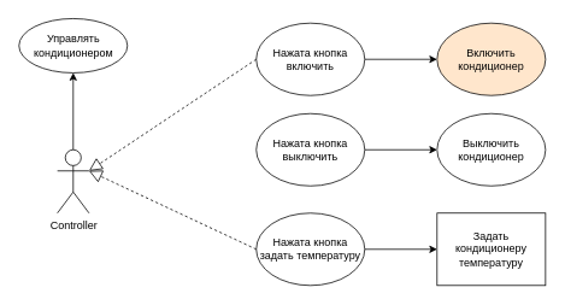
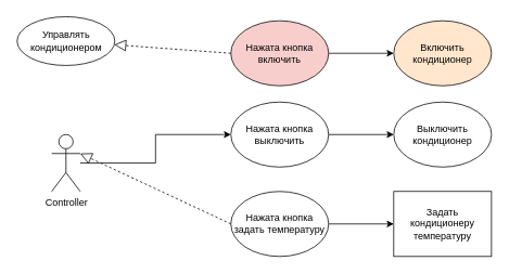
- <mxCell id="6" value="Нажата кнопка включить" style="ellipse;whiteSpace=wrap;html=1;verticalAlign=middle;" vertex="1" parent="1"><mxGeometry x="283" y="25" width="120" height="80" as="geometry" /></mxCell>
+ <mxCell id="6" value="Нажата кнопка включить" style="ellipse;whiteSpace=wrap;html=1;verticalAlign=middle;fillColor=#f8cecc;" vertex="1" parent="1"><mxGeometry x="283" y="25" width="120" height="80" as="geometry" /></mxCell>
- <mxCell id="11" value="" style="endArrow=block;dashed=1;endFill=0;endSize=12;html=1;exitX=0;exitY=0.5;exitDx=0;exitDy=0;entryX=1;entryY=0.333;entryDx=0;entryDy=0;entryPerimeter=0;" edge="1" parent="1" source="6" target="3"><mxGeometry width="160" relative="1" as="geometry"><mxPoint x="283" y="175" as="sourcePoint" /><mxPoint x="443" y="175" as="targetPoint" /></mxGeometry></mxCell>
+ <mxCell id="11" value="" style="endArrow=block;dashed=1;endFill=0;endSize=12;html=1;exitX=0;exitY=0.5;exitDx=0;exitDy=0;" edge="1" parent="1" source="6" target="4"><mxGeometry width="160" relative="1" as="geometry"><mxPoint x="283" y="175" as="sourcePoint" /><mxPoint x="443" y="175" as="targetPoint" /></mxGeometry></mxCell>
- <mxCell id="2" value="" style="edgeStyle=orthogonalEdgeStyle;rounded=0;orthogonalLoop=1;jettySize=auto;html=1;" edge="1" parent="1" source="3" target="4"><mxGeometry relative="1" as="geometry" /></mxCell>
+ <mxCell id="2" value="" style="edgeStyle=orthogonalEdgeStyle;rounded=0;orthogonalLoop=1;jettySize=auto;html=1;" edge="1" parent="1" source="3" target="8"><mxGeometry relative="1" as="geometry" /></mxCell>
